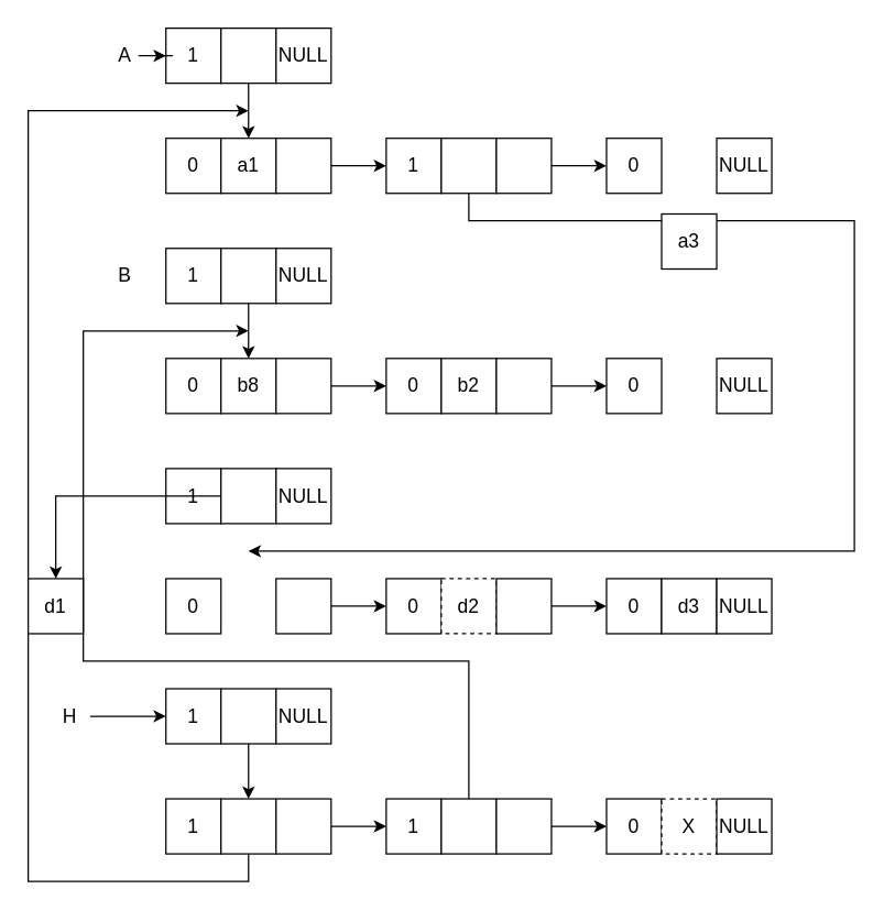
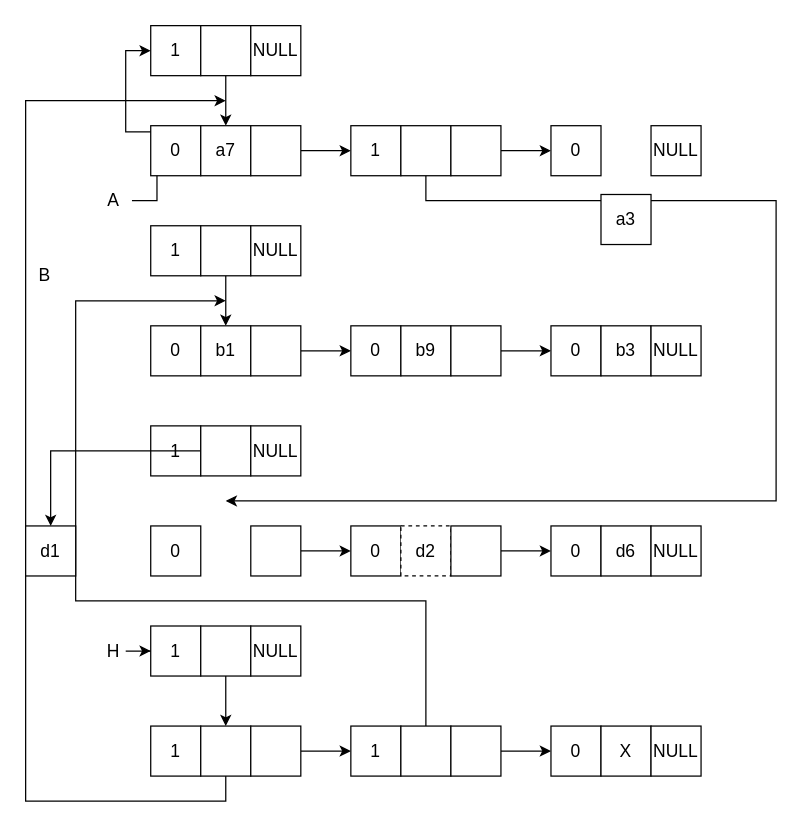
- <mxCell id="38" value="A" style="text;html=1;align=center;verticalAlign=middle;resizable=0;points=[];autosize=1;strokeColor=none;fillColor=none;fontSize=14;" vertex="1" parent="1"><mxGeometry x="75" y="30" width="30" height="20" as="geometry" /></mxCell>
+ <mxCell id="38" value="A" style="text;html=1;align=center;verticalAlign=middle;resizable=0;points=[];autosize=1;strokeColor=none;fillColor=none;fontSize=14;" vertex="1" parent="1"><mxGeometry x="75" y="150" width="30" height="20" as="geometry" /></mxCell>
- <mxCell id="40" value="a1" style="rounded=0;whiteSpace=wrap;html=1;fontSize=14;" vertex="1" parent="1"><mxGeometry x="160" y="100" width="40" height="40" as="geometry" /></mxCell>
+ <mxCell id="40" value="a7" style="rounded=0;whiteSpace=wrap;html=1;fontSize=14;" vertex="1" parent="1"><mxGeometry x="160" y="100" width="40" height="40" as="geometry" /></mxCell>
- <mxCell id="32" value="B" style="text;html=1;align=center;verticalAlign=middle;resizable=0;points=[];autosize=1;strokeColor=none;fillColor=none;fontSize=14;" vertex="1" parent="1"><mxGeometry x="75" y="190" width="30" height="20" as="geometry" /></mxCell>
+ <mxCell id="32" value="B" style="text;html=1;align=center;verticalAlign=middle;resizable=0;points=[];autosize=1;strokeColor=none;fillColor=none;fontSize=14;" vertex="1" parent="1"><mxGeometry x="20" y="210" width="30" height="20" as="geometry" /></mxCell>
- <mxCell id="18" value="b8" style="rounded=0;whiteSpace=wrap;html=1;fontSize=14;" vertex="1" parent="1"><mxGeometry x="160" y="260" width="40" height="40" as="geometry" /></mxCell>
+ <mxCell id="18" value="b1" style="rounded=0;whiteSpace=wrap;html=1;fontSize=14;" vertex="1" parent="1"><mxGeometry x="160" y="260" width="40" height="40" as="geometry" /></mxCell>
- <mxCell id="22" value="b2" style="rounded=0;whiteSpace=wrap;html=1;fontSize=14;" vertex="1" parent="1"><mxGeometry x="320" y="260" width="40" height="40" as="geometry" /></mxCell>
+ <mxCell id="22" value="b9" style="rounded=0;whiteSpace=wrap;html=1;fontSize=14;" vertex="1" parent="1"><mxGeometry x="320" y="260" width="40" height="40" as="geometry" /></mxCell>
+ <mxCell id="26" value="b3" style="rounded=0;whiteSpace=wrap;html=1;fontSize=14;" vertex="1" parent="1"><mxGeometry x="480" y="260" width="40" height="40" as="geometry" /></mxCell>
- <mxCell id="64" value="d3" style="rounded=0;whiteSpace=wrap;html=1;fontSize=14;" vertex="1" parent="1"><mxGeometry x="480" y="420" width="40" height="40" as="geometry" /></mxCell>
+ <mxCell id="64" value="d6" style="rounded=0;whiteSpace=wrap;html=1;fontSize=14;" vertex="1" parent="1"><mxGeometry x="480" y="420" width="40" height="40" as="geometry" /></mxCell>
- <mxCell id="16" value="H" style="text;html=1;align=center;verticalAlign=middle;resizable=0;points=[];autosize=1;strokeColor=none;fillColor=none;fontSize=14;" vertex="1" parent="1"><mxGeometry x="35" y="510" width="30" height="20" as="geometry" /></mxCell>
+ <mxCell id="16" value="H" style="text;html=1;align=center;verticalAlign=middle;resizable=0;points=[];autosize=1;strokeColor=none;fillColor=none;fontSize=14;" vertex="1" parent="1"><mxGeometry x="75" y="510" width="30" height="20" as="geometry" /></mxCell>
- <mxCell id="13" value="X" style="rounded=0;whiteSpace=wrap;html=1;fontSize=14;dashed=1;" vertex="1" parent="1"><mxGeometry x="480" y="580" width="40" height="40" as="geometry" /></mxCell>
+ <mxCell id="13" value="X" style="rounded=0;whiteSpace=wrap;html=1;fontSize=14;" vertex="1" parent="1"><mxGeometry x="480" y="580" width="40" height="40" as="geometry" /></mxCell>
